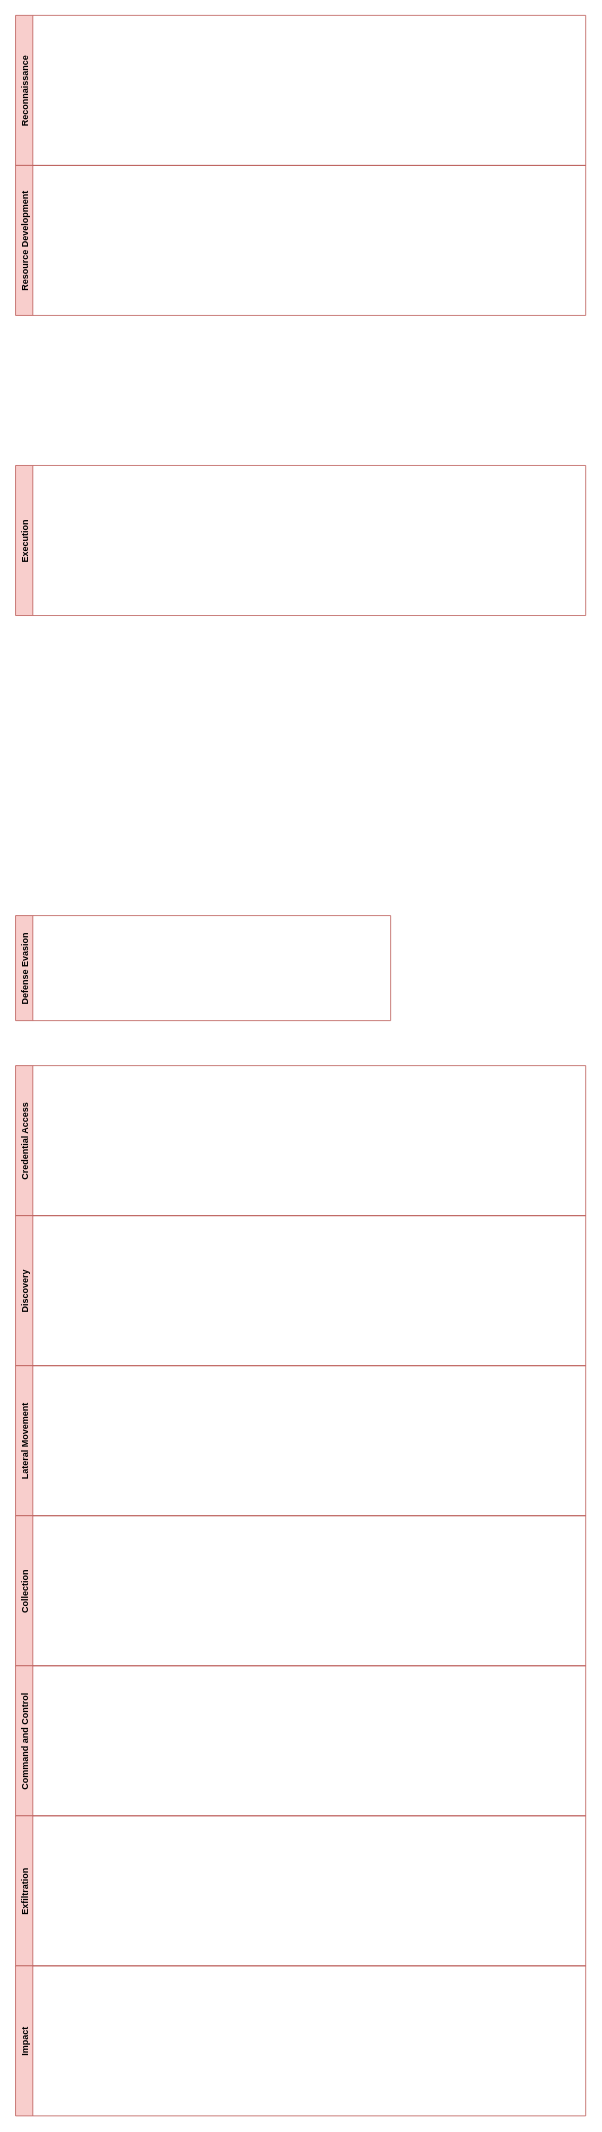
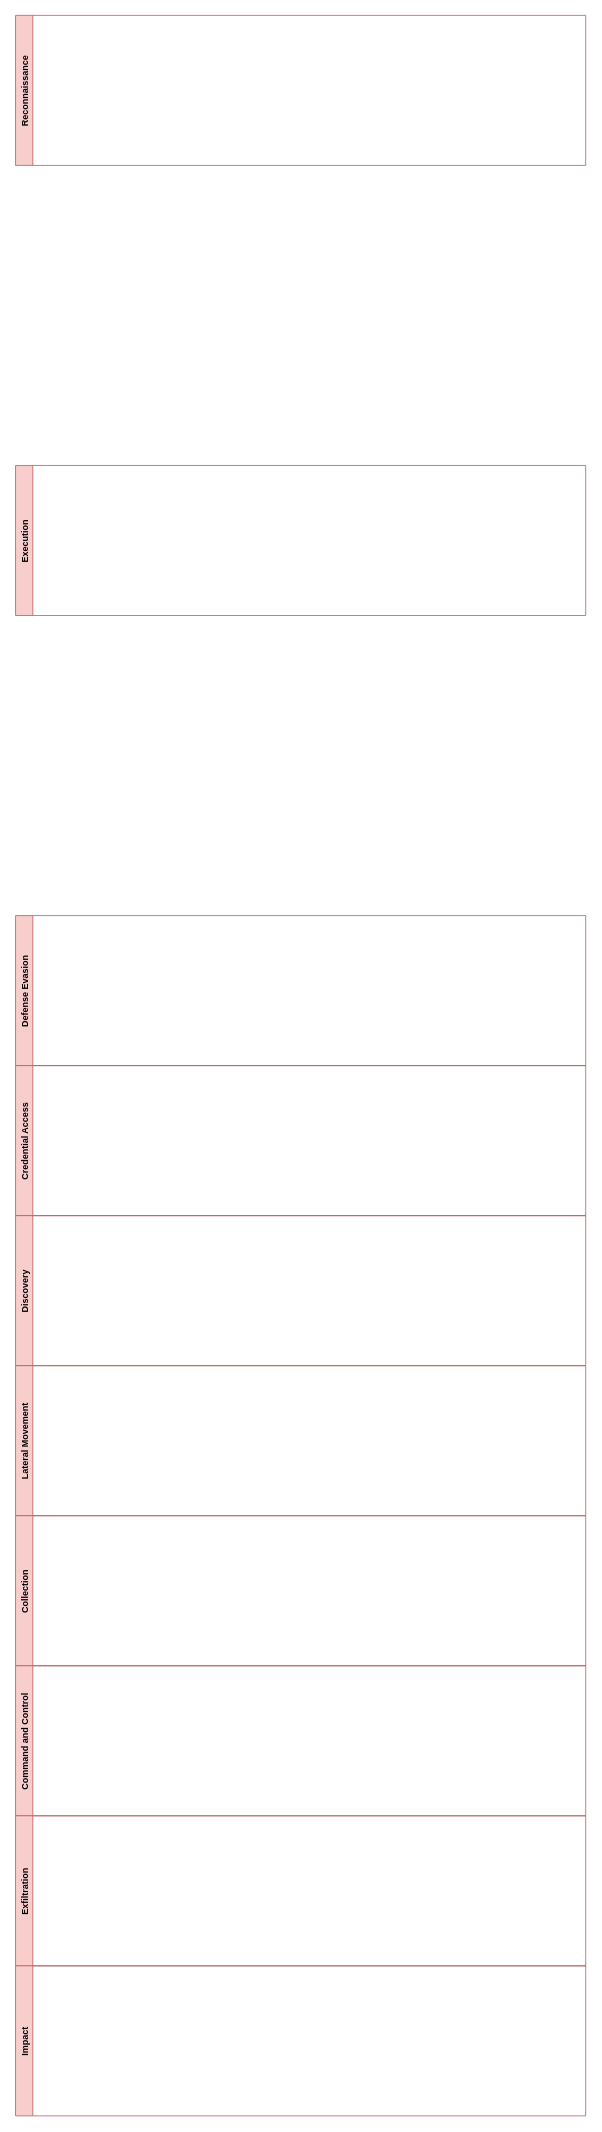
- <mxCell id="3" value="Resource Development" style="swimlane;horizontal=0;fillColor=#f8cecc;strokeColor=#b85450;" vertex="1" parent="1"><mxGeometry x="20" y="220" width="760" height="200" as="geometry" /></mxCell>
- <mxCell id="5" value="Defense Evasion" style="swimlane;horizontal=0;fillColor=#f8cecc;strokeColor=#b85450;" vertex="1" parent="1"><mxGeometry x="20" y="1220" width="500" height="140" as="geometry" /></mxCell>
+ <mxCell id="5" value="Defense Evasion" style="swimlane;horizontal=0;fillColor=#f8cecc;strokeColor=#b85450;" vertex="1" parent="1"><mxGeometry x="20" y="1220" width="760" height="200" as="geometry" /></mxCell>
